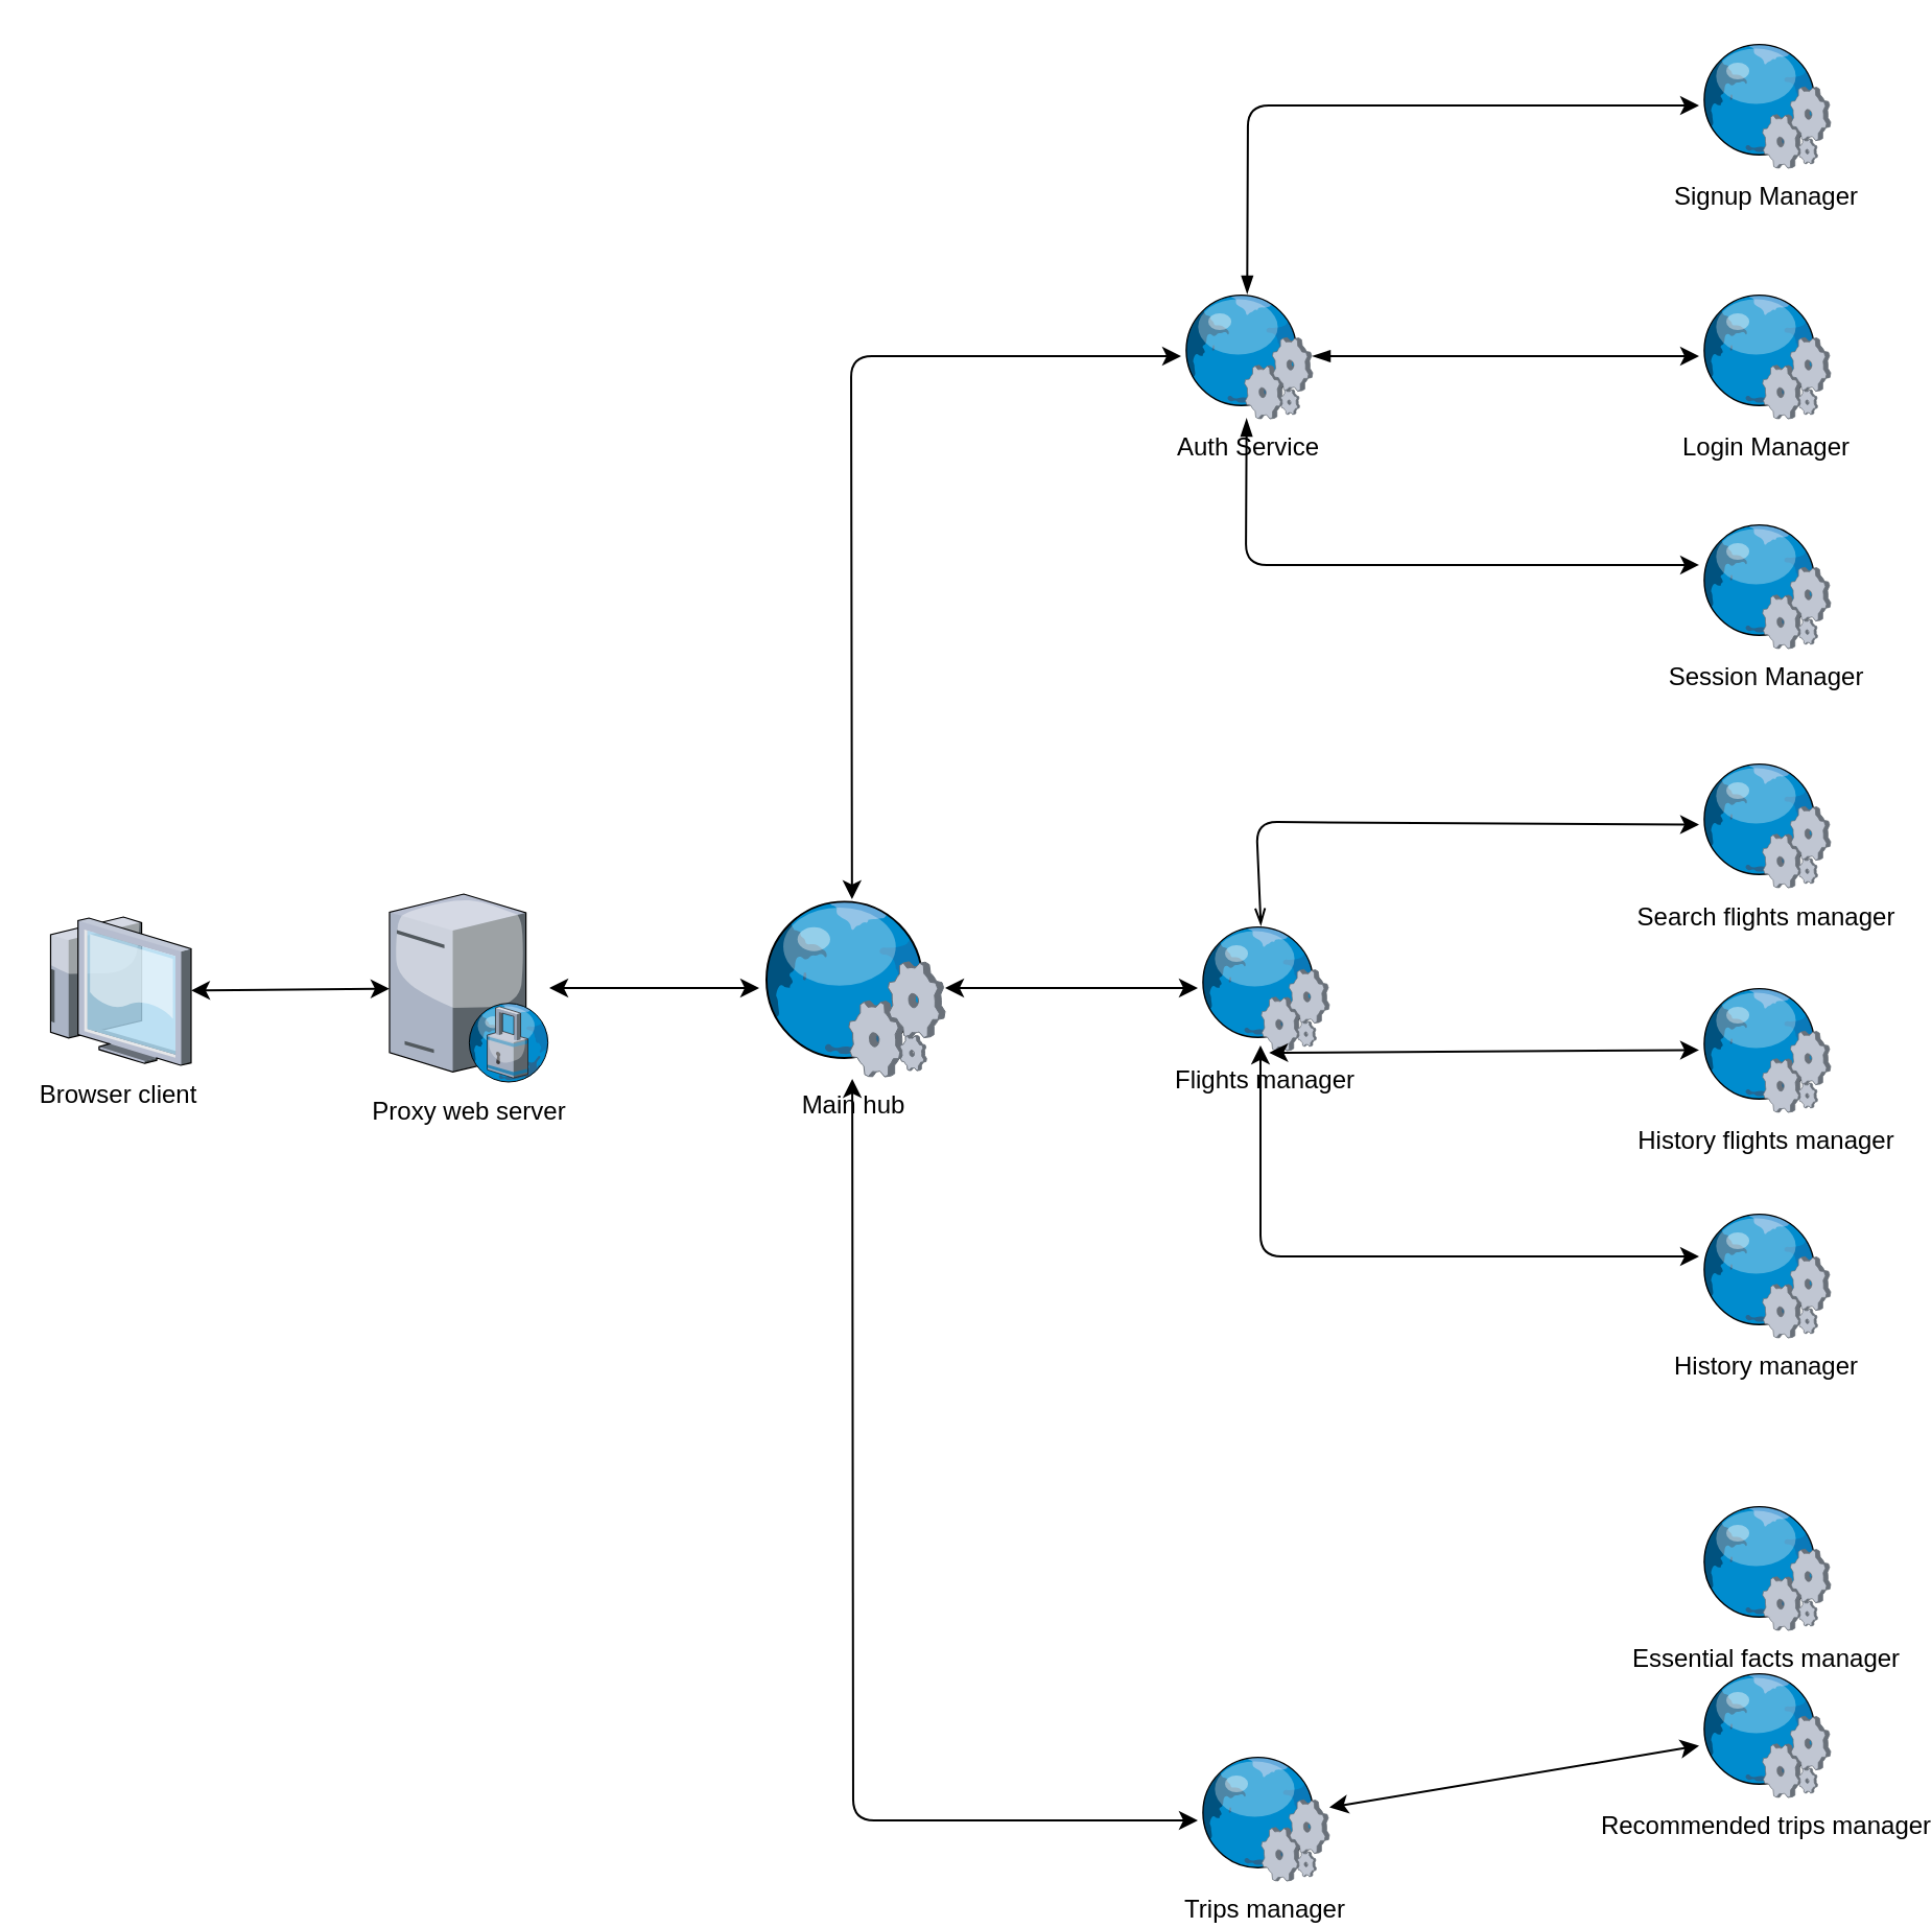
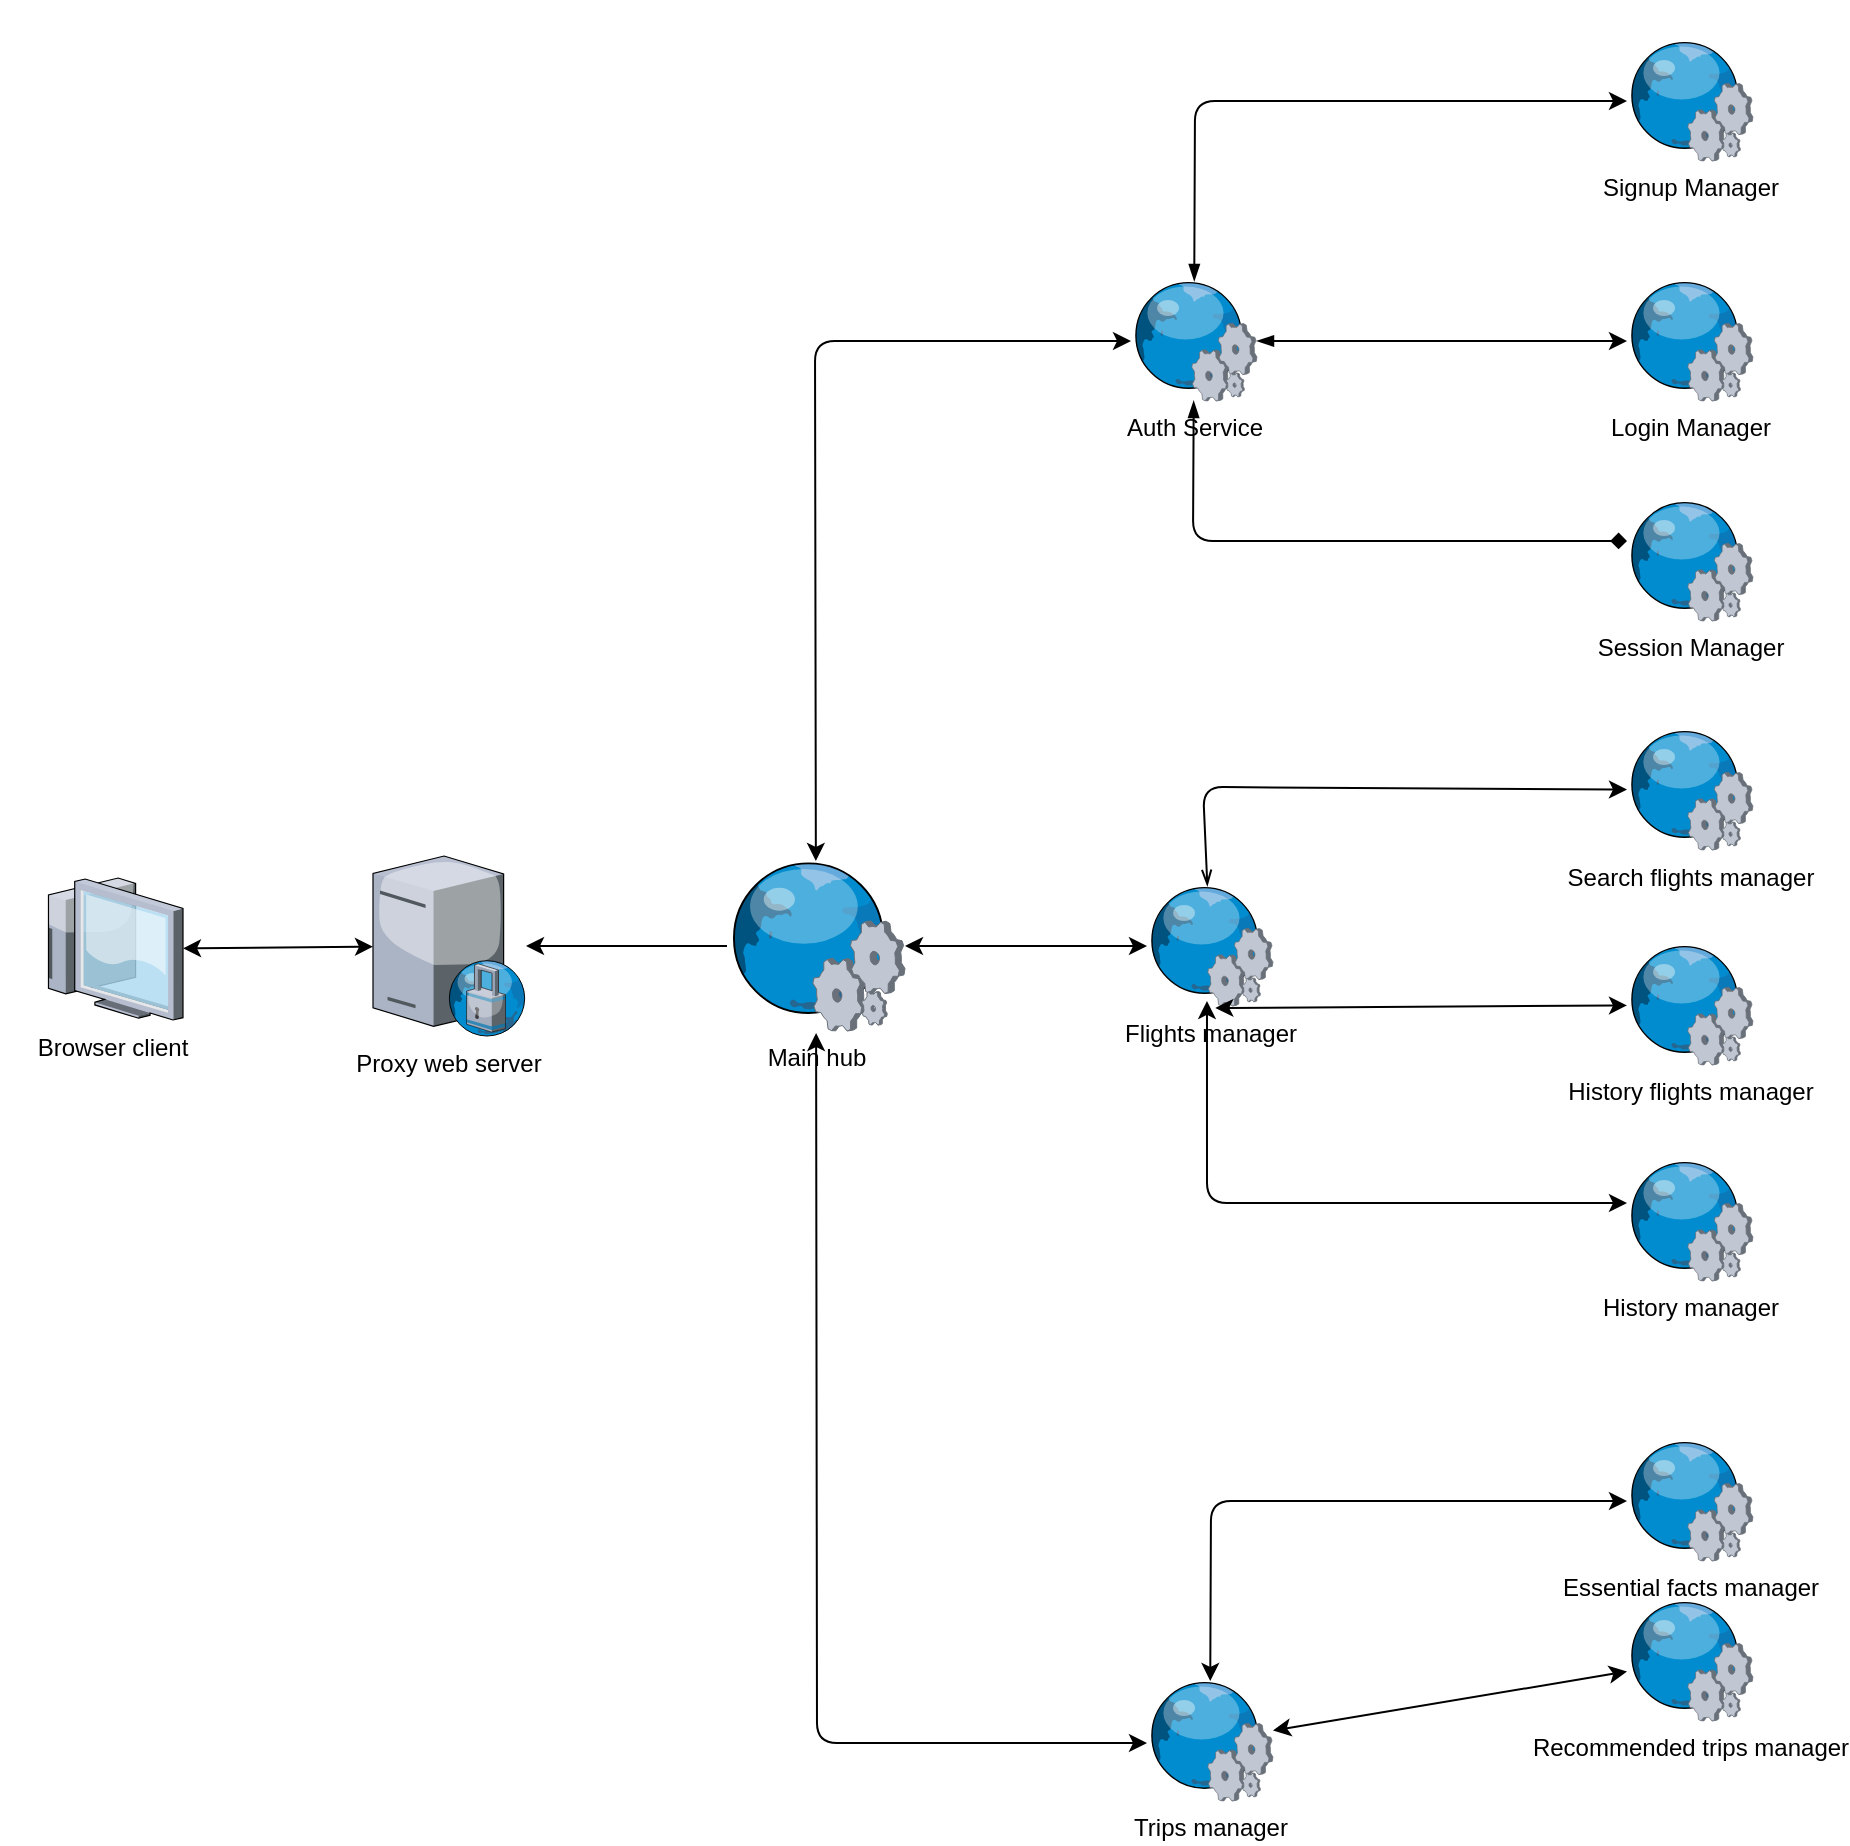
- <mxCell id="14" value="" style="endArrow=classic;html=1;entryX=0;entryY=0.333;entryDx=0;entryDy=0;entryPerimeter=0;startArrow=blockThin;startFill=1;" edge="1" parent="1" source="8" target="11"><mxGeometry width="50" height="50" relative="1" as="geometry"><mxPoint x="623" y="260" as="sourcePoint" /><mxPoint x="43" y="640" as="targetPoint" /><Array as="points"><mxPoint x="596" y="270" /></Array></mxGeometry></mxCell>
+ <mxCell id="14" value="" style="endArrow=diamond;html=1;entryX=0;entryY=0.333;entryDx=0;entryDy=0;entryPerimeter=0;startArrow=blockThin;startFill=1;" edge="1" parent="1" source="8" target="11"><mxGeometry width="50" height="50" relative="1" as="geometry"><mxPoint x="623" y="260" as="sourcePoint" /><mxPoint x="43" y="640" as="targetPoint" /><Array as="points"><mxPoint x="596" y="270" /></Array></mxGeometry></mxCell>
- <mxCell id="6" value="" style="endArrow=classic;startArrow=classic;html=1;" edge="1" parent="1" source="2" target="3"><mxGeometry width="50" height="50" relative="1" as="geometry"><mxPoint x="-7" y="610" as="sourcePoint" /><mxPoint x="43" y="560" as="targetPoint" /></mxGeometry></mxCell>
+ <mxCell id="6" value="" style="endArrow=none;startArrow=classic;html=1;" edge="1" parent="1" source="2" target="3"><mxGeometry width="50" height="50" relative="1" as="geometry"><mxPoint x="-7" y="610" as="sourcePoint" /><mxPoint x="43" y="560" as="targetPoint" /></mxGeometry></mxCell>
+ <mxCell id="28" value="" style="endArrow=classic;startArrow=classic;html=1;" edge="1" parent="1" source="26" target="25"><mxGeometry width="50" height="50" relative="1" as="geometry"><mxPoint x="43" y="990" as="sourcePoint" /><mxPoint x="93" y="940" as="targetPoint" /><Array as="points"><mxPoint x="605" y="750" /></Array></mxGeometry></mxCell>
